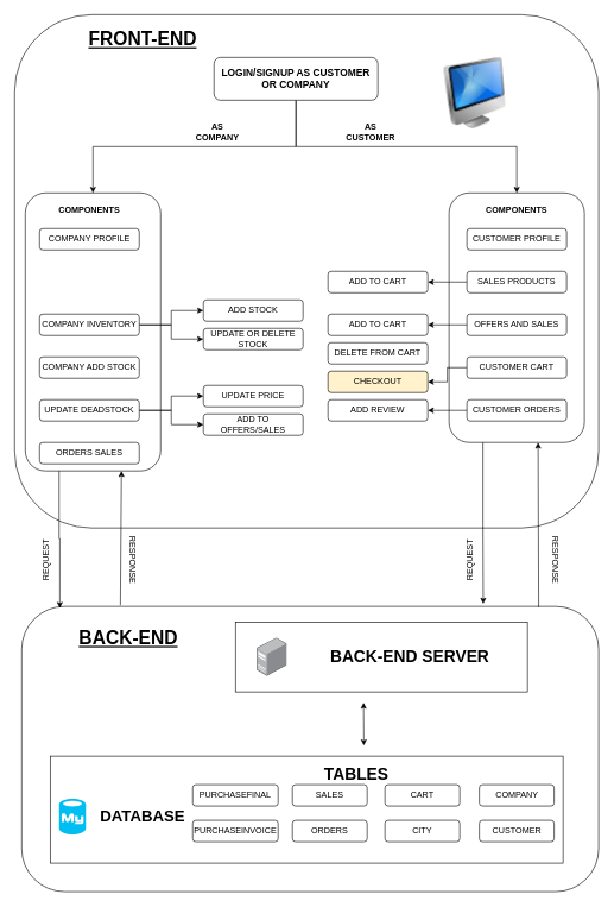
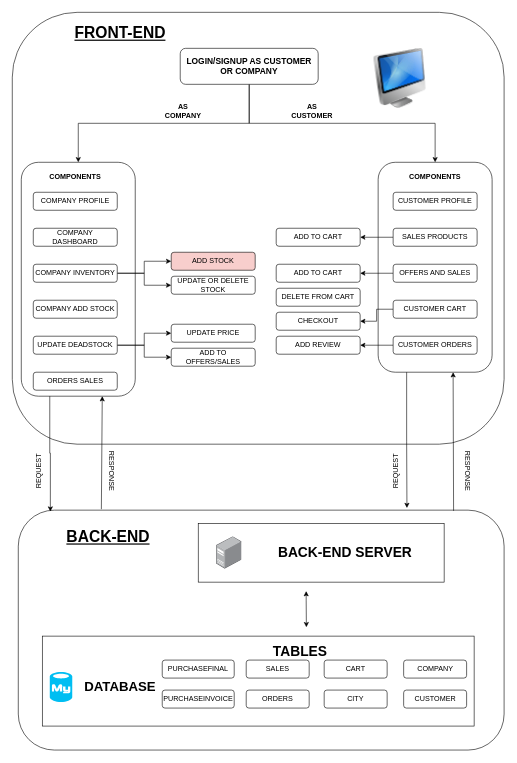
+ <mxCell id="14" value="COMPANY DASHBOARD" style="rounded=1;whiteSpace=wrap;html=1;" vertex="1" parent="1"><mxGeometry x="55" y="380" width="140" height="30" as="geometry" /></mxCell>
- <mxCell id="32" value="ADD STOCK" style="rounded=1;whiteSpace=wrap;html=1;" vertex="1" parent="1"><mxGeometry x="285" y="420" width="140" height="30" as="geometry" /></mxCell>
+ <mxCell id="32" value="ADD STOCK" style="rounded=1;whiteSpace=wrap;html=1;fillColor=#f8cecc;" vertex="1" parent="1"><mxGeometry x="285" y="420" width="140" height="30" as="geometry" /></mxCell>
- <mxCell id="35" value="CHECKOUT" style="rounded=1;whiteSpace=wrap;html=1;fillColor=#fff2cc;" vertex="1" parent="1"><mxGeometry x="460" y="520" width="140" height="30" as="geometry" /></mxCell>
+ <mxCell id="35" value="CHECKOUT" style="rounded=1;whiteSpace=wrap;html=1;" vertex="1" parent="1"><mxGeometry x="460" y="520" width="140" height="30" as="geometry" /></mxCell>
